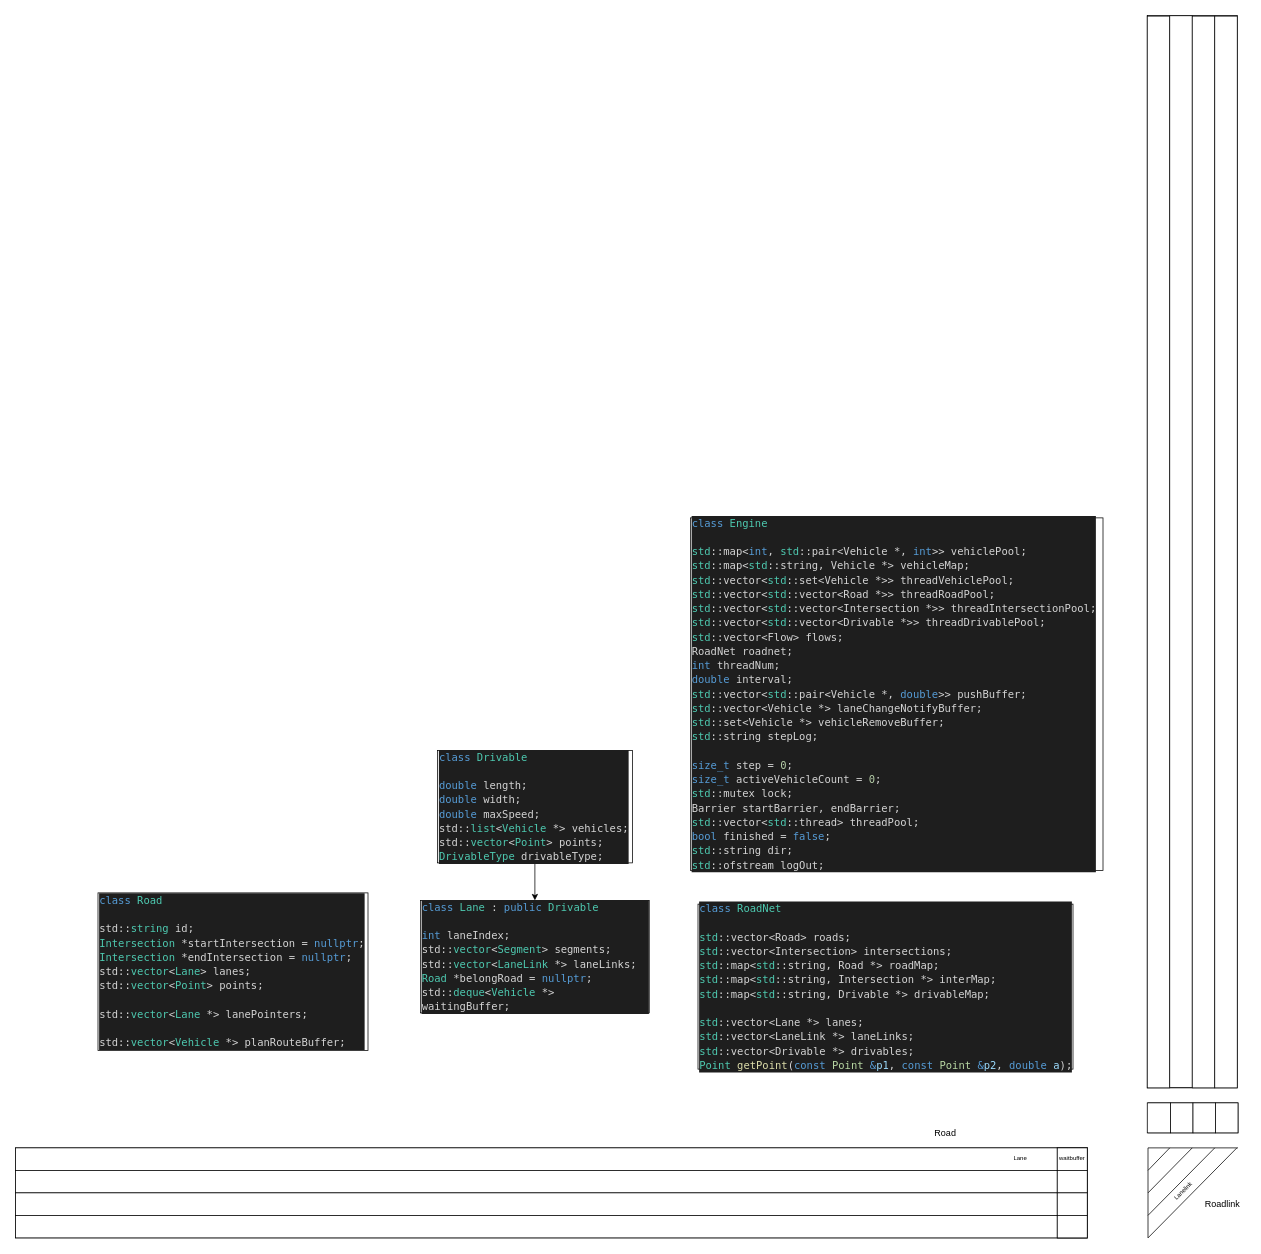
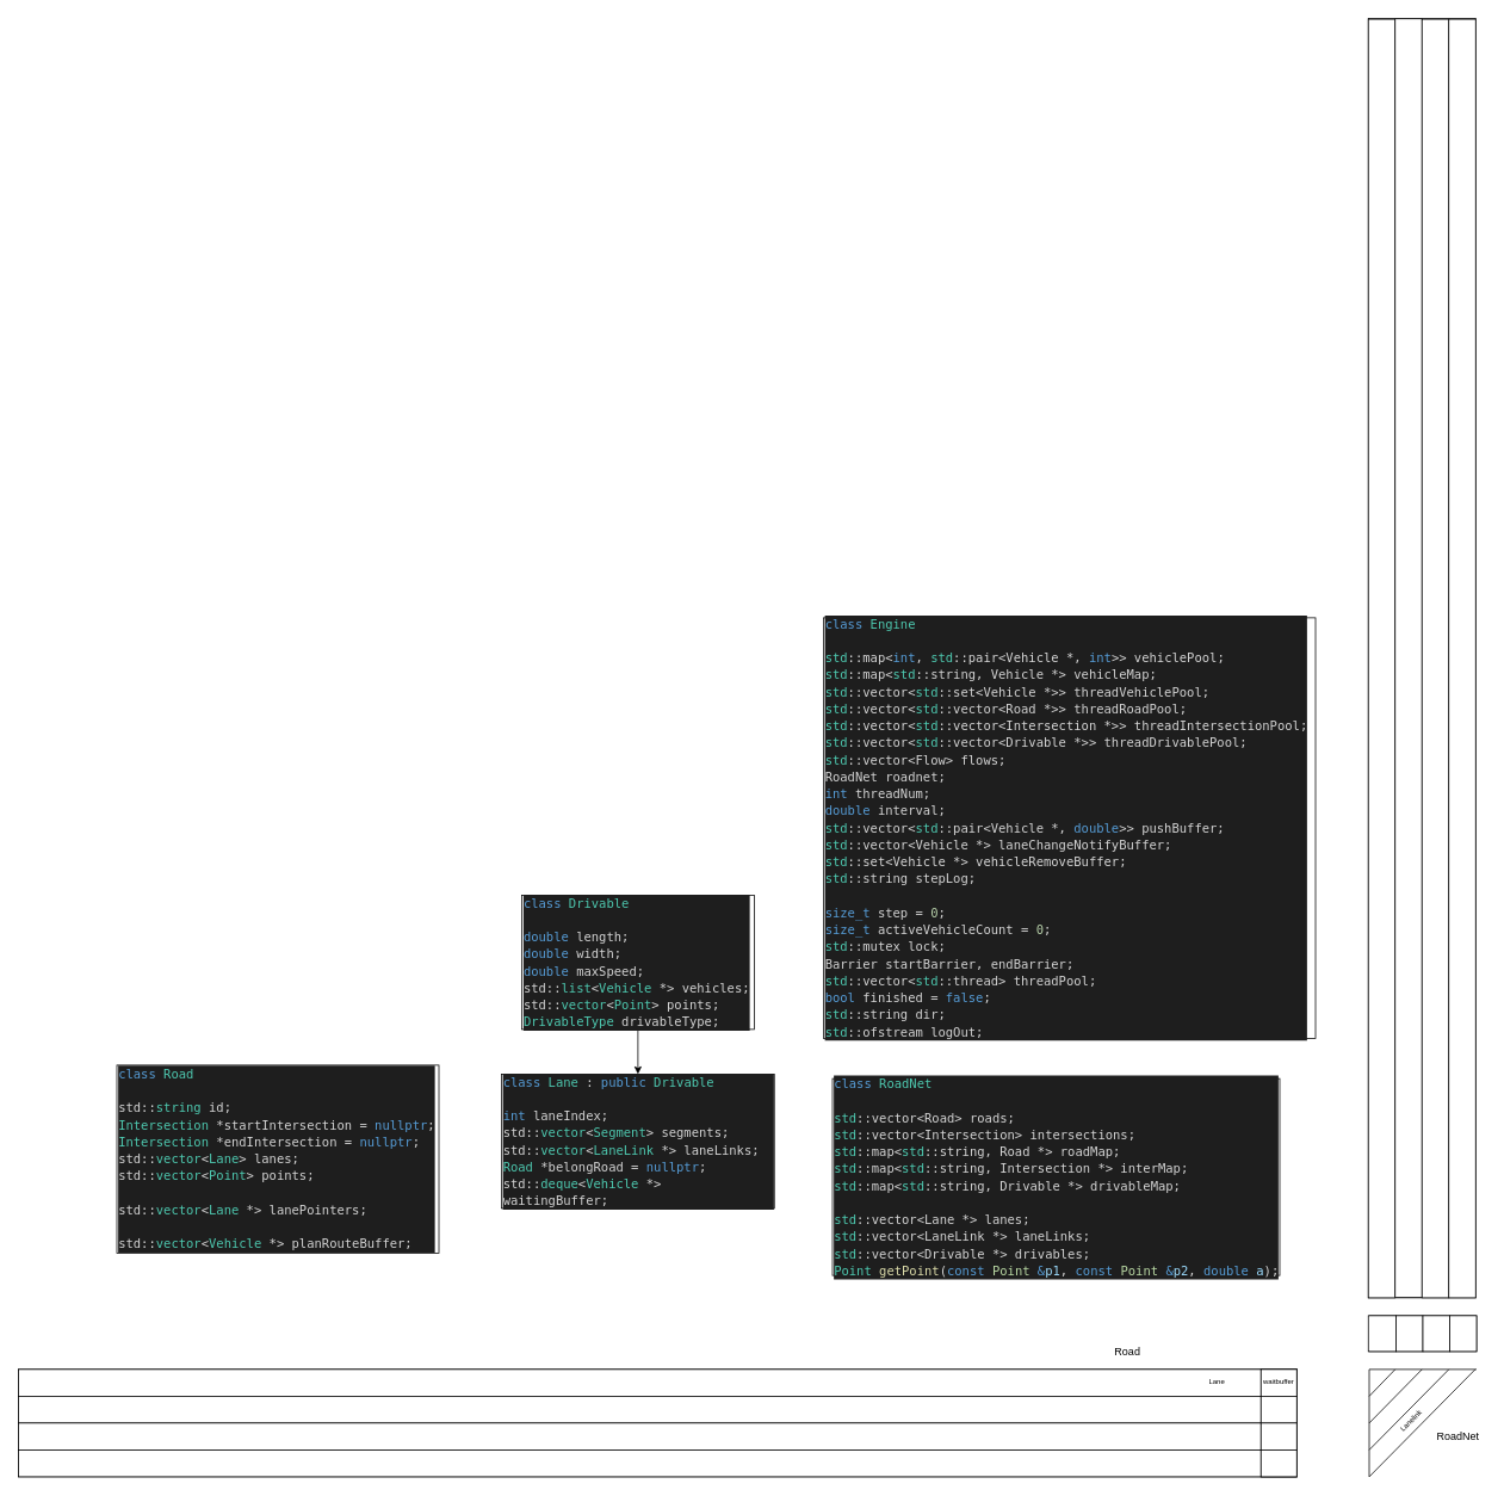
- <mxCell id="13" value="Roadlink" style="text;html=1;resizable=0;autosize=1;align=center;verticalAlign=middle;points=[];fillColor=none;strokeColor=none;rounded=0;" parent="1" vertex="1"><mxGeometry x="1599" y="1595" width="60" height="20" as="geometry" /></mxCell>
+ <mxCell id="13" value="RoadNet" style="text;html=1;resizable=0;autosize=1;align=center;verticalAlign=middle;points=[];fillColor=none;strokeColor=none;rounded=0;" parent="1" vertex="1"><mxGeometry x="1599" y="1595" width="60" height="20" as="geometry" /></mxCell>
